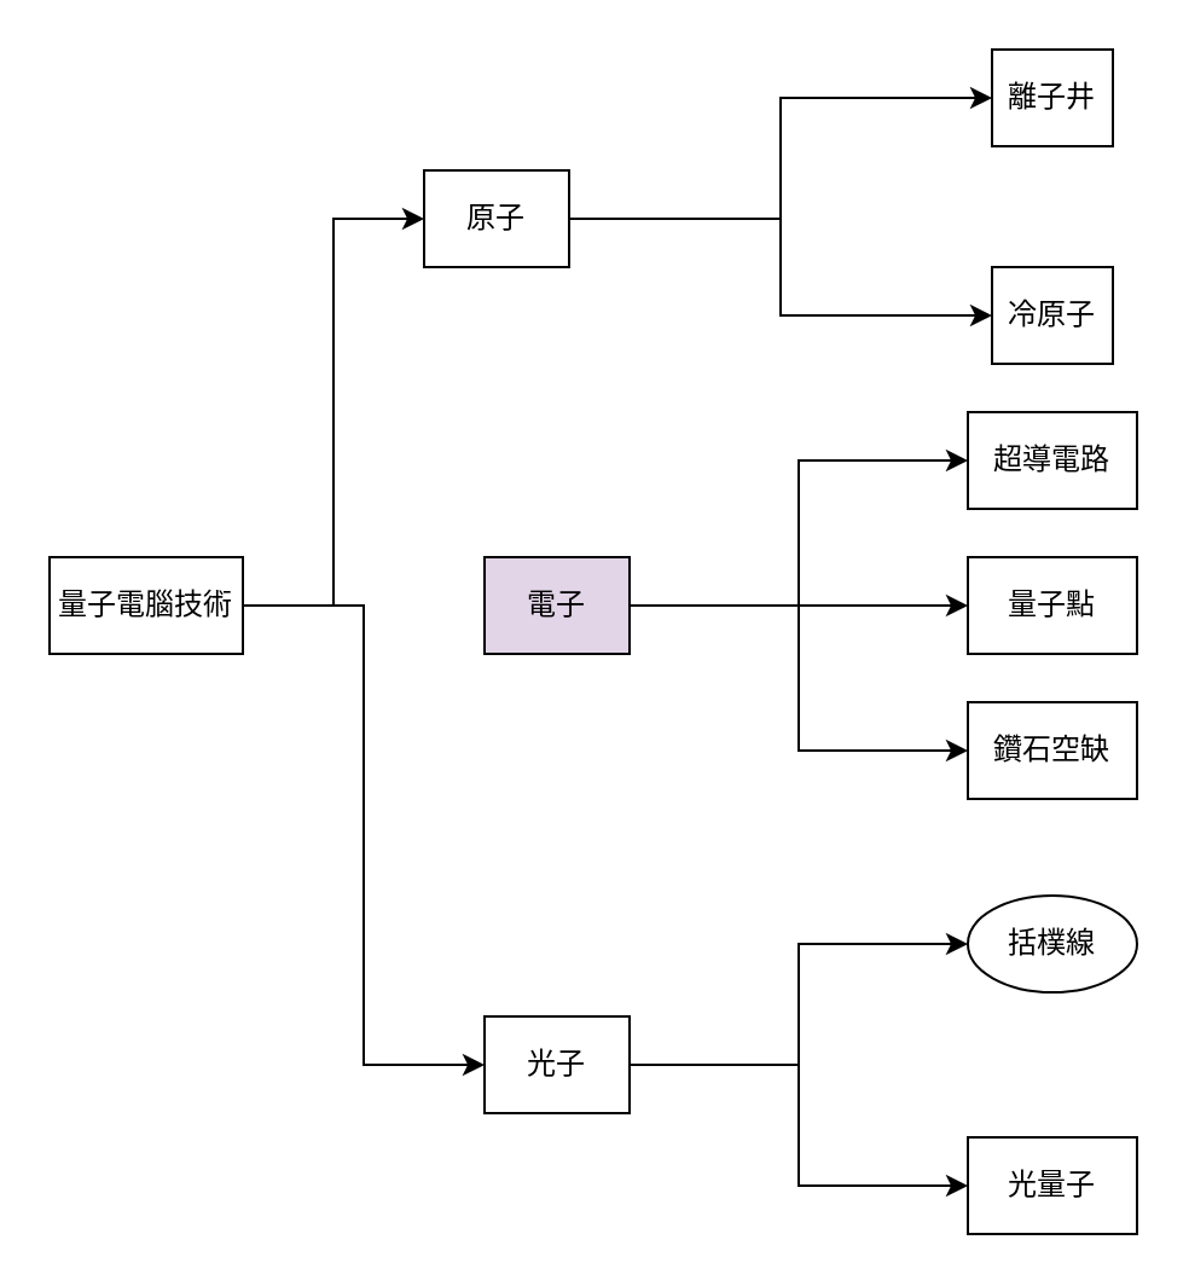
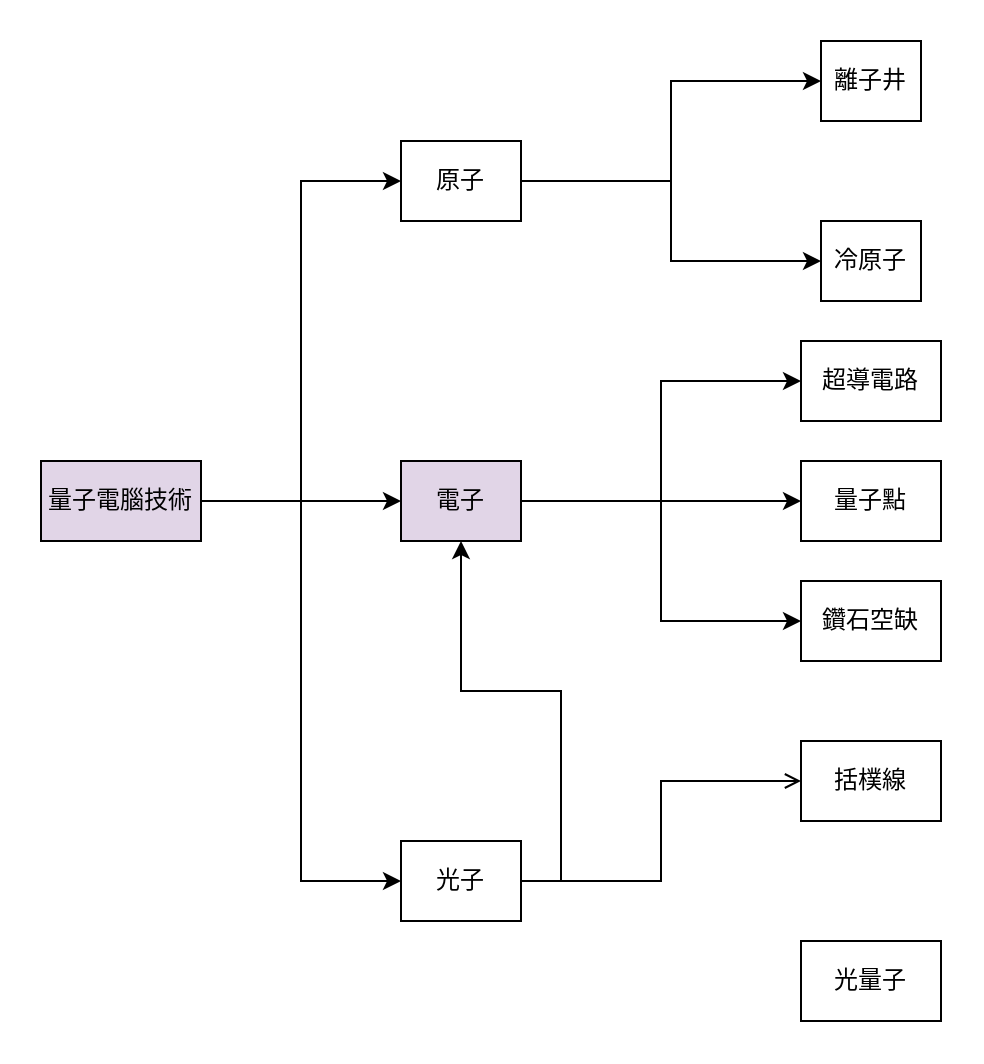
- <mxCell id="4" value="原子" style="rounded=0;whiteSpace=wrap;html=1;" vertex="1" parent="1"><mxGeometry x="175" y="70" width="60" height="40" as="geometry" /></mxCell>
+ <mxCell id="4" value="原子" style="rounded=0;whiteSpace=wrap;html=1;" vertex="1" parent="1"><mxGeometry x="200" y="70" width="60" height="40" as="geometry" /></mxCell>
- <mxCell id="22" value="量子電腦技術" style="rounded=0;whiteSpace=wrap;html=1;" vertex="1" parent="1"><mxGeometry x="20" y="230" width="80" height="40" as="geometry" /></mxCell>
+ <mxCell id="22" value="量子電腦技術" style="rounded=0;whiteSpace=wrap;html=1;fillColor=#e1d5e7;" vertex="1" parent="1"><mxGeometry x="20" y="230" width="80" height="40" as="geometry" /></mxCell>
+ <mxCell id="20" style="edgeStyle=orthogonalEdgeStyle;rounded=0;orthogonalLoop=1;jettySize=auto;html=1;exitX=1;exitY=0.5;exitDx=0;exitDy=0;entryX=0;entryY=0.5;entryDx=0;entryDy=0;" edge="1" parent="1" source="22" target="8"><mxGeometry relative="1" as="geometry" /></mxCell>
- <mxCell id="9" style="edgeStyle=orthogonalEdgeStyle;rounded=0;orthogonalLoop=1;jettySize=auto;html=1;exitX=1;exitY=0.5;exitDx=0;exitDy=0;entryX=0;entryY=0.5;entryDx=0;entryDy=0;" edge="1" parent="1" source="11" target="17"><mxGeometry relative="1" as="geometry" /></mxCell>
+ <mxCell id="9" style="edgeStyle=orthogonalEdgeStyle;rounded=0;orthogonalLoop=1;jettySize=auto;html=1;exitX=1;exitY=0.5;exitDx=0;exitDy=0;entryX=0;entryY=0.5;entryDx=0;entryDy=0;endArrow=open;" edge="1" parent="1" source="11" target="17"><mxGeometry relative="1" as="geometry" /></mxCell>
- <mxCell id="17" value="括樸線" style="ellipse;whiteSpace=wrap;html=1;" vertex="1" parent="1"><mxGeometry x="400" y="370" width="70" height="40" as="geometry" /></mxCell>
+ <mxCell id="17" value="括樸線" style="rounded=0;whiteSpace=wrap;html=1;" vertex="1" parent="1"><mxGeometry x="400" y="370" width="70" height="40" as="geometry" /></mxCell>
- <mxCell id="10" style="edgeStyle=orthogonalEdgeStyle;rounded=0;orthogonalLoop=1;jettySize=auto;html=1;exitX=1;exitY=0.5;exitDx=0;exitDy=0;entryX=0;entryY=0.5;entryDx=0;entryDy=0;" edge="1" parent="1" source="11" target="18"><mxGeometry relative="1" as="geometry" /></mxCell>
+ <mxCell id="10" style="edgeStyle=orthogonalEdgeStyle;rounded=0;orthogonalLoop=1;jettySize=auto;html=1;exitX=1;exitY=0.5;exitDx=0;exitDy=0;" edge="1" parent="1" source="11" target="8"><mxGeometry relative="1" as="geometry" /></mxCell>
